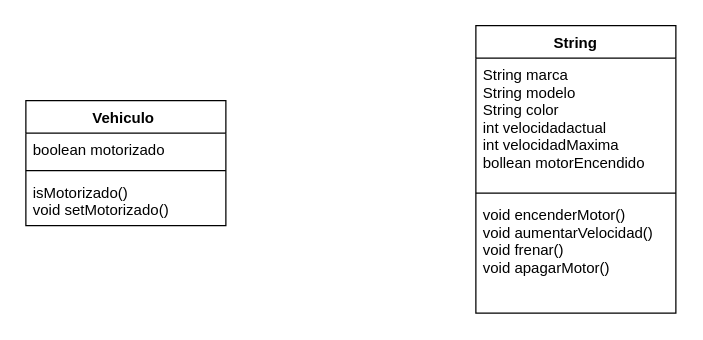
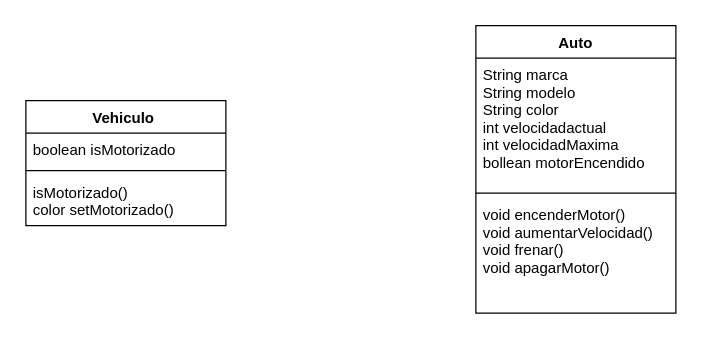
- <mxCell id="6" value="String" style="swimlane;fontStyle=1;align=center;verticalAlign=top;childLayout=stackLayout;horizontal=1;startSize=26;horizontalStack=0;resizeParent=1;resizeParentMax=0;resizeLast=0;collapsible=1;marginBottom=0;" vertex="1" parent="1"><mxGeometry x="380" y="20" width="160" height="230" as="geometry" /></mxCell>
+ <mxCell id="6" value="Auto" style="swimlane;fontStyle=1;align=center;verticalAlign=top;childLayout=stackLayout;horizontal=1;startSize=26;horizontalStack=0;resizeParent=1;resizeParentMax=0;resizeLast=0;collapsible=1;marginBottom=0;" vertex="1" parent="1"><mxGeometry x="380" y="20" width="160" height="230" as="geometry" /></mxCell>
- <mxCell id="3" value="boolean motorizado" style="text;strokeColor=none;fillColor=none;align=left;verticalAlign=top;spacingLeft=4;spacingRight=4;overflow=hidden;rotatable=0;points=[[0,0.5],[1,0.5]];portConstraint=eastwest;" vertex="1" parent="2"><mxGeometry y="26" width="160" height="26" as="geometry" /></mxCell>
+ <mxCell id="3" value="boolean isMotorizado" style="text;strokeColor=none;fillColor=none;align=left;verticalAlign=top;spacingLeft=4;spacingRight=4;overflow=hidden;rotatable=0;points=[[0,0.5],[1,0.5]];portConstraint=eastwest;" vertex="1" parent="2"><mxGeometry y="26" width="160" height="26" as="geometry" /></mxCell>
- <mxCell id="5" value="isMotorizado()&#10;void setMotorizado()&#10;" style="text;strokeColor=none;fillColor=none;align=left;verticalAlign=top;spacingLeft=4;spacingRight=4;overflow=hidden;rotatable=0;points=[[0,0.5],[1,0.5]];portConstraint=eastwest;" vertex="1" parent="2"><mxGeometry y="60" width="160" height="40" as="geometry" /></mxCell>
+ <mxCell id="5" value="isMotorizado()&#10;color setMotorizado()&#10;" style="text;strokeColor=none;fillColor=none;align=left;verticalAlign=top;spacingLeft=4;spacingRight=4;overflow=hidden;rotatable=0;points=[[0,0.5],[1,0.5]];portConstraint=eastwest;" vertex="1" parent="2"><mxGeometry y="60" width="160" height="40" as="geometry" /></mxCell>
